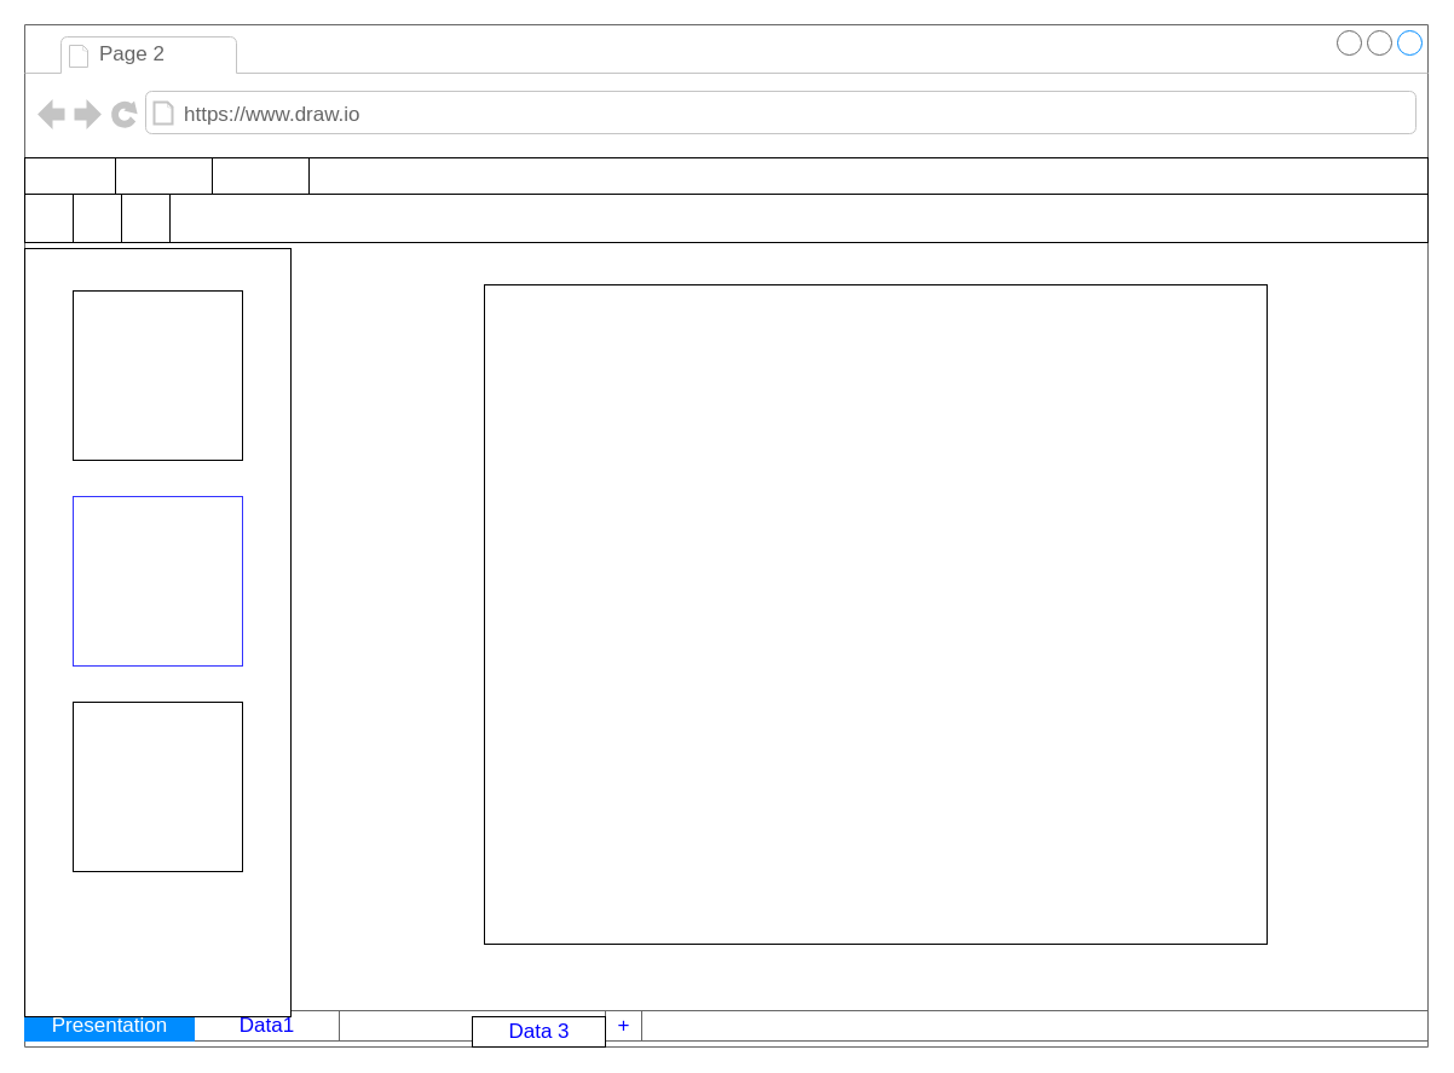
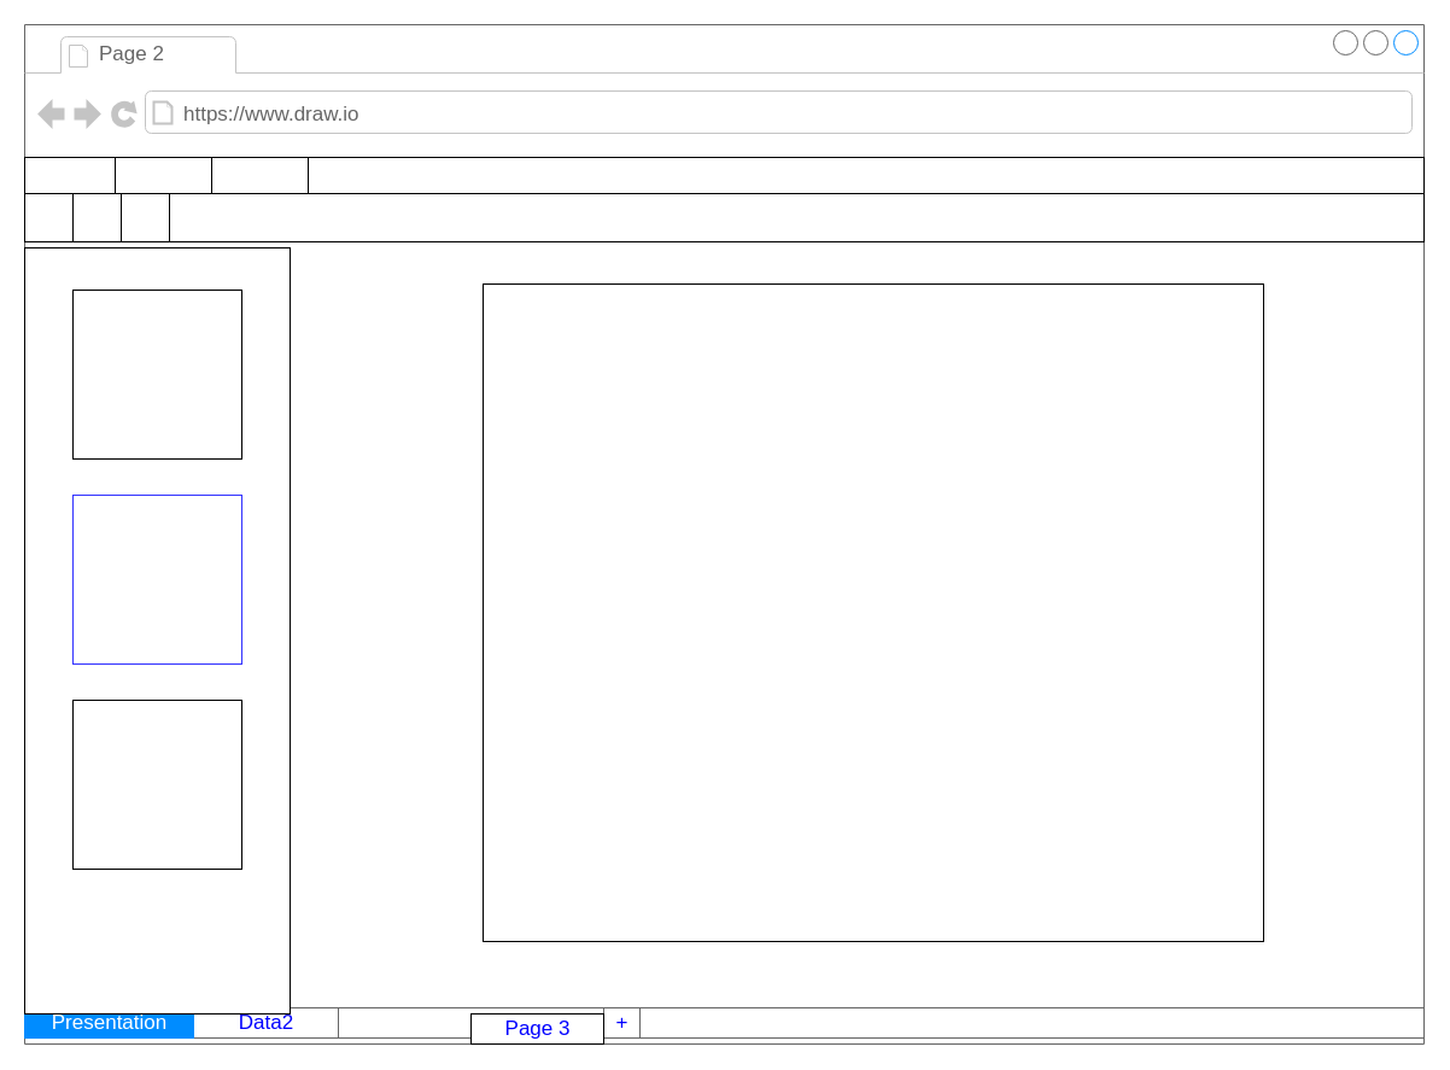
- <mxCell id="14" value="Data1" style="strokeColor=inherit;fillColor=inherit;gradientColor=inherit;strokeWidth=1;shadow=0;dashed=0;align=center;html=1;shape=mxgraph.mockup.text.rrect;rSize=0;fontSize=17;fontColor=#0000ff;" vertex="1" parent="13"><mxGeometry x="140" width="120" height="25" as="geometry" /></mxCell>
+ <mxCell id="14" value="Data2" style="strokeColor=inherit;fillColor=inherit;gradientColor=inherit;strokeWidth=1;shadow=0;dashed=0;align=center;html=1;shape=mxgraph.mockup.text.rrect;rSize=0;fontSize=17;fontColor=#0000ff;" vertex="1" parent="13"><mxGeometry x="140" width="120" height="25" as="geometry" /></mxCell>
- <mxCell id="22" value="Data 3" style="strokeColor=inherit;fillColor=inherit;gradientColor=inherit;strokeWidth=1;shadow=0;dashed=0;align=center;html=1;shape=mxgraph.mockup.text.rrect;rSize=0;fontSize=17;fontColor=#0000ff;" vertex="1" parent="1"><mxGeometry x="390" y="840" width="110" height="25" as="geometry" /></mxCell>
+ <mxCell id="22" value="Page 3" style="strokeColor=inherit;fillColor=inherit;gradientColor=inherit;strokeWidth=1;shadow=0;dashed=0;align=center;html=1;shape=mxgraph.mockup.text.rrect;rSize=0;fontSize=17;fontColor=#0000ff;" vertex="1" parent="1"><mxGeometry x="390" y="840" width="110" height="25" as="geometry" /></mxCell>
